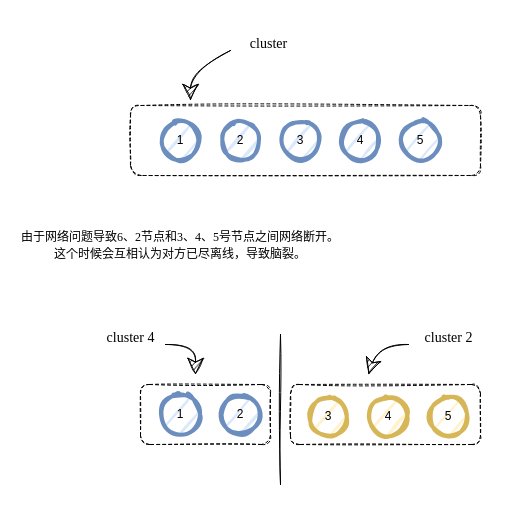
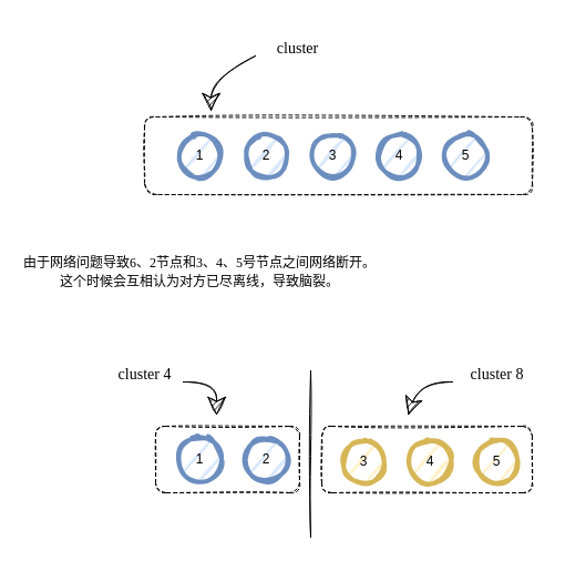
- <mxCell id="19" value="&lt;font style=&quot;font-size: 14px;&quot;&gt;cluster 2&lt;/font&gt;" style="text;html=1;align=center;verticalAlign=middle;resizable=0;points=[];autosize=1;strokeColor=none;fillColor=none;fontSize=20;fontFamily=Architects Daughter;" vertex="1" parent="1"><mxGeometry x="408" y="314" width="80" height="40" as="geometry" /></mxCell>
+ <mxCell id="19" value="&lt;font style=&quot;font-size: 14px;&quot;&gt;cluster 8&lt;/font&gt;" style="text;html=1;align=center;verticalAlign=middle;resizable=0;points=[];autosize=1;strokeColor=none;fillColor=none;fontSize=20;fontFamily=Architects Daughter;" vertex="1" parent="1"><mxGeometry x="408" y="314" width="80" height="40" as="geometry" /></mxCell>
